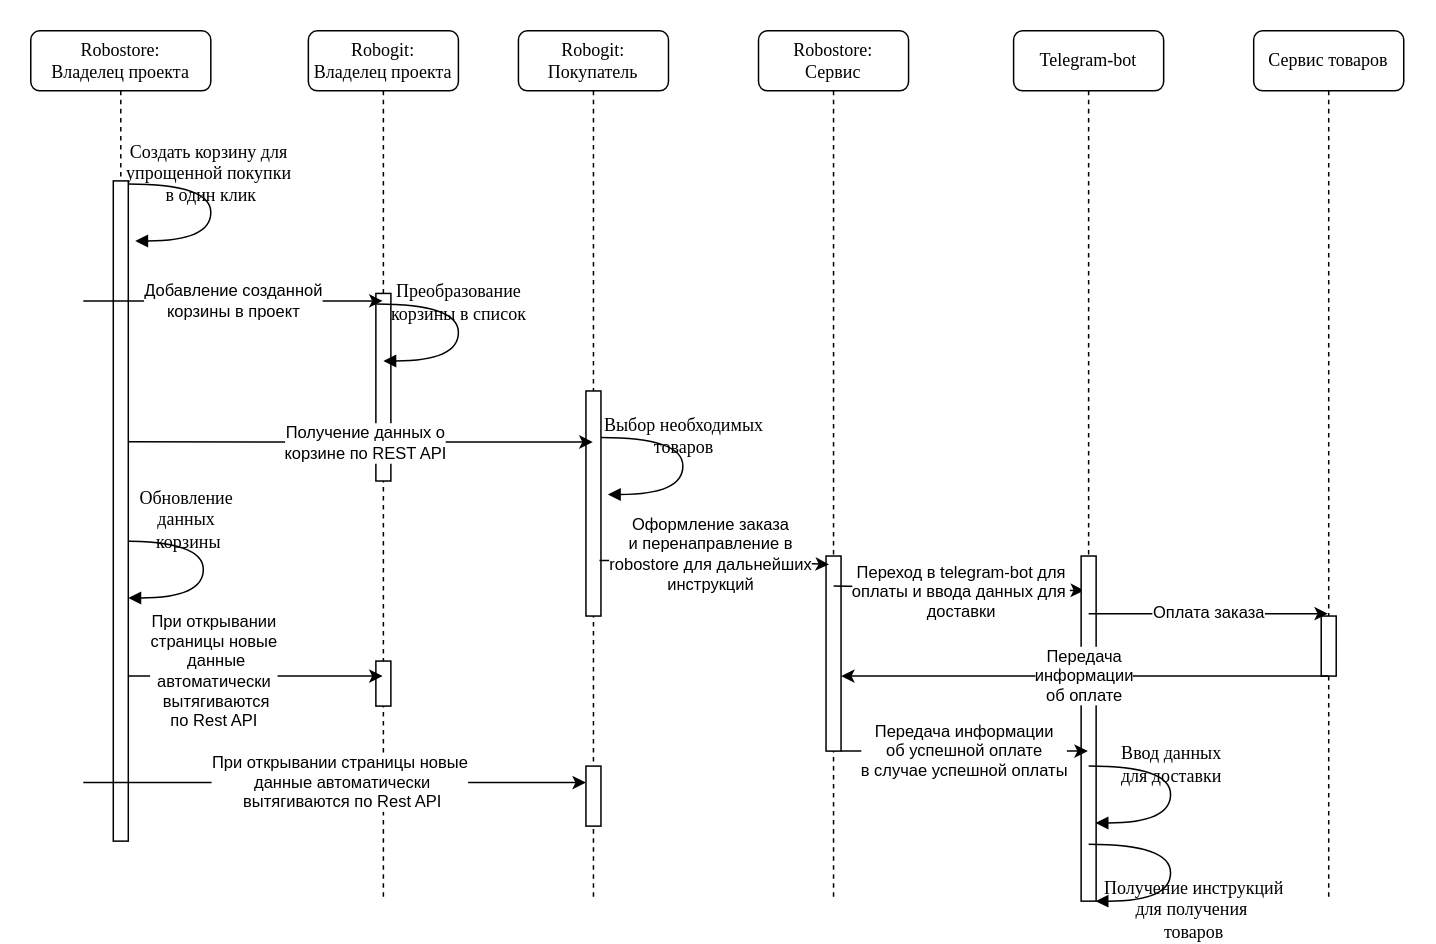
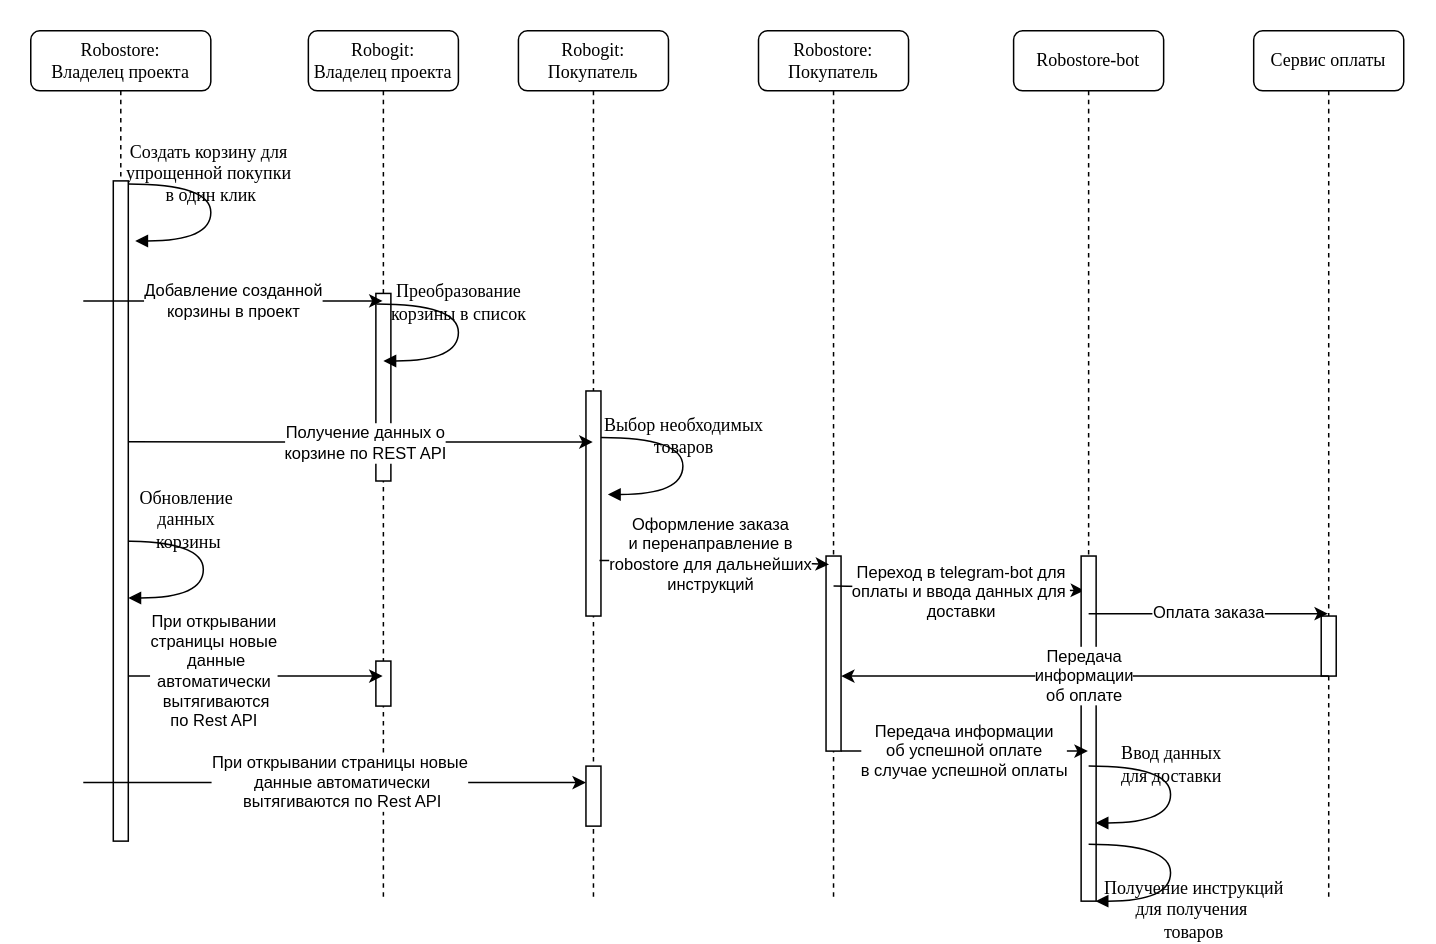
- <mxCell id="8" value="Robostore:&lt;br&gt;Сервис" style="shape=umlLifeline;perimeter=lifelinePerimeter;whiteSpace=wrap;html=1;container=1;collapsible=0;recursiveResize=0;outlineConnect=0;rounded=1;shadow=0;comic=0;labelBackgroundColor=none;strokeWidth=1;fontFamily=Verdana;fontSize=12;align=center;" parent="1" vertex="1"><mxGeometry x="505" y="20" width="100" height="580" as="geometry" /></mxCell>
+ <mxCell id="8" value="Robostore:&lt;br&gt;Покупатель" style="shape=umlLifeline;perimeter=lifelinePerimeter;whiteSpace=wrap;html=1;container=1;collapsible=0;recursiveResize=0;outlineConnect=0;rounded=1;shadow=0;comic=0;labelBackgroundColor=none;strokeWidth=1;fontFamily=Verdana;fontSize=12;align=center;" parent="1" vertex="1"><mxGeometry x="505" y="20" width="100" height="580" as="geometry" /></mxCell>
- <mxCell id="20" value="Telegram-bot" style="shape=umlLifeline;perimeter=lifelinePerimeter;whiteSpace=wrap;html=1;container=1;collapsible=0;recursiveResize=0;outlineConnect=0;rounded=1;shadow=0;comic=0;labelBackgroundColor=none;strokeWidth=1;fontFamily=Verdana;fontSize=12;align=center;" vertex="1" parent="1"><mxGeometry x="675" y="20" width="100" height="580" as="geometry" /></mxCell>
+ <mxCell id="20" value="Robostore-bot" style="shape=umlLifeline;perimeter=lifelinePerimeter;whiteSpace=wrap;html=1;container=1;collapsible=0;recursiveResize=0;outlineConnect=0;rounded=1;shadow=0;comic=0;labelBackgroundColor=none;strokeWidth=1;fontFamily=Verdana;fontSize=12;align=center;" vertex="1" parent="1"><mxGeometry x="675" y="20" width="100" height="580" as="geometry" /></mxCell>
- <mxCell id="22" value="Сервис товаров" style="shape=umlLifeline;perimeter=lifelinePerimeter;whiteSpace=wrap;html=1;container=1;collapsible=0;recursiveResize=0;outlineConnect=0;rounded=1;shadow=0;comic=0;labelBackgroundColor=none;strokeWidth=1;fontFamily=Verdana;fontSize=12;align=center;" vertex="1" parent="1"><mxGeometry x="835" y="20" width="100" height="580" as="geometry" /></mxCell>
+ <mxCell id="22" value="Сервис оплаты" style="shape=umlLifeline;perimeter=lifelinePerimeter;whiteSpace=wrap;html=1;container=1;collapsible=0;recursiveResize=0;outlineConnect=0;rounded=1;shadow=0;comic=0;labelBackgroundColor=none;strokeWidth=1;fontFamily=Verdana;fontSize=12;align=center;" vertex="1" parent="1"><mxGeometry x="835" y="20" width="100" height="580" as="geometry" /></mxCell>
